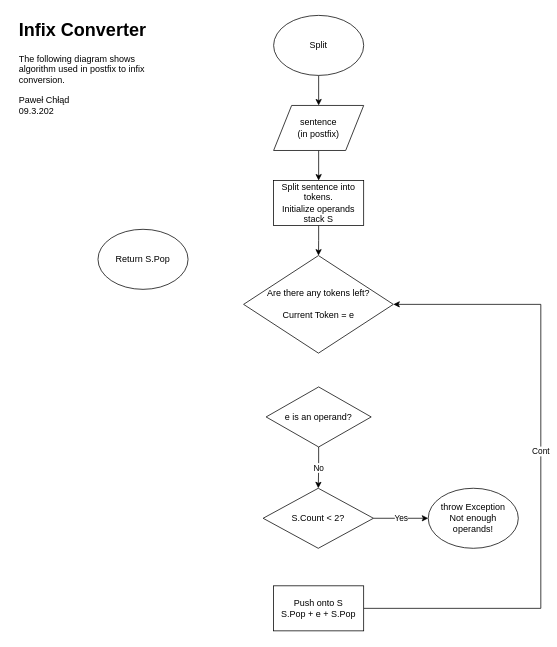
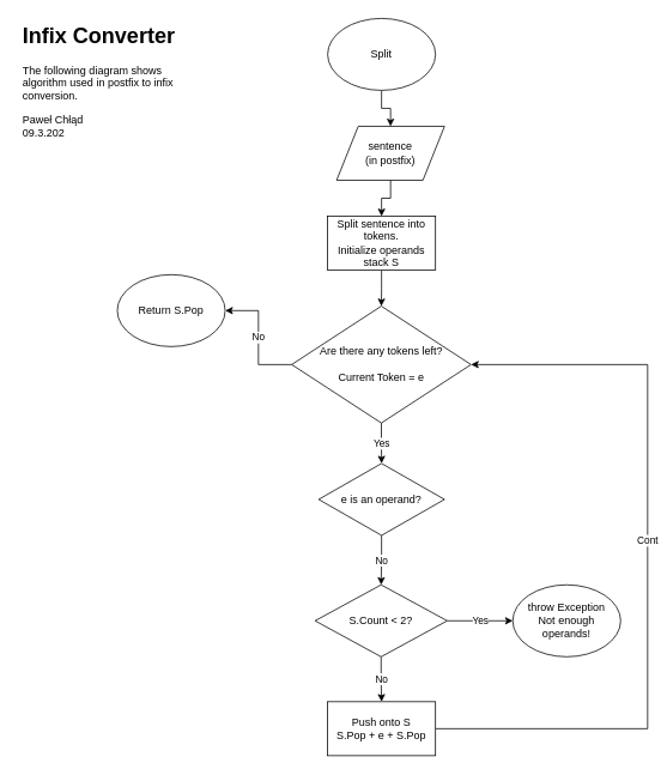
- <mxCell id="6" value="&lt;div&gt;sentence&lt;br&gt;(in postfix)&lt;br&gt;&lt;/div&gt;" style="shape=parallelogram;perimeter=parallelogramPerimeter;whiteSpace=wrap;html=1;" vertex="1" parent="1"><mxGeometry x="364" y="140" width="120" height="60" as="geometry" /></mxCell>
+ <mxCell id="6" value="&lt;div&gt;sentence&lt;br&gt;(in postfix)&lt;br&gt;&lt;/div&gt;" style="shape=parallelogram;perimeter=parallelogramPerimeter;whiteSpace=wrap;html=1;" vertex="1" parent="1"><mxGeometry x="374" y="140" width="120" height="60" as="geometry" /></mxCell>
+ <mxCell id="10" value="No" style="edgeStyle=orthogonalEdgeStyle;rounded=0;orthogonalLoop=1;jettySize=auto;html=1;" edge="1" parent="1" source="11" target="20"><mxGeometry relative="1" as="geometry" /></mxCell>
+ <mxCell id="9" value="Yes" style="edgeStyle=orthogonalEdgeStyle;rounded=0;orthogonalLoop=1;jettySize=auto;html=1;" edge="1" parent="1" source="11" target="13"><mxGeometry relative="1" as="geometry" /></mxCell>
+ <mxCell id="15" value="No" style="edgeStyle=orthogonalEdgeStyle;rounded=0;orthogonalLoop=1;jettySize=auto;html=1;" edge="1" parent="1" source="16" target="19"><mxGeometry relative="1" as="geometry" /></mxCell>
